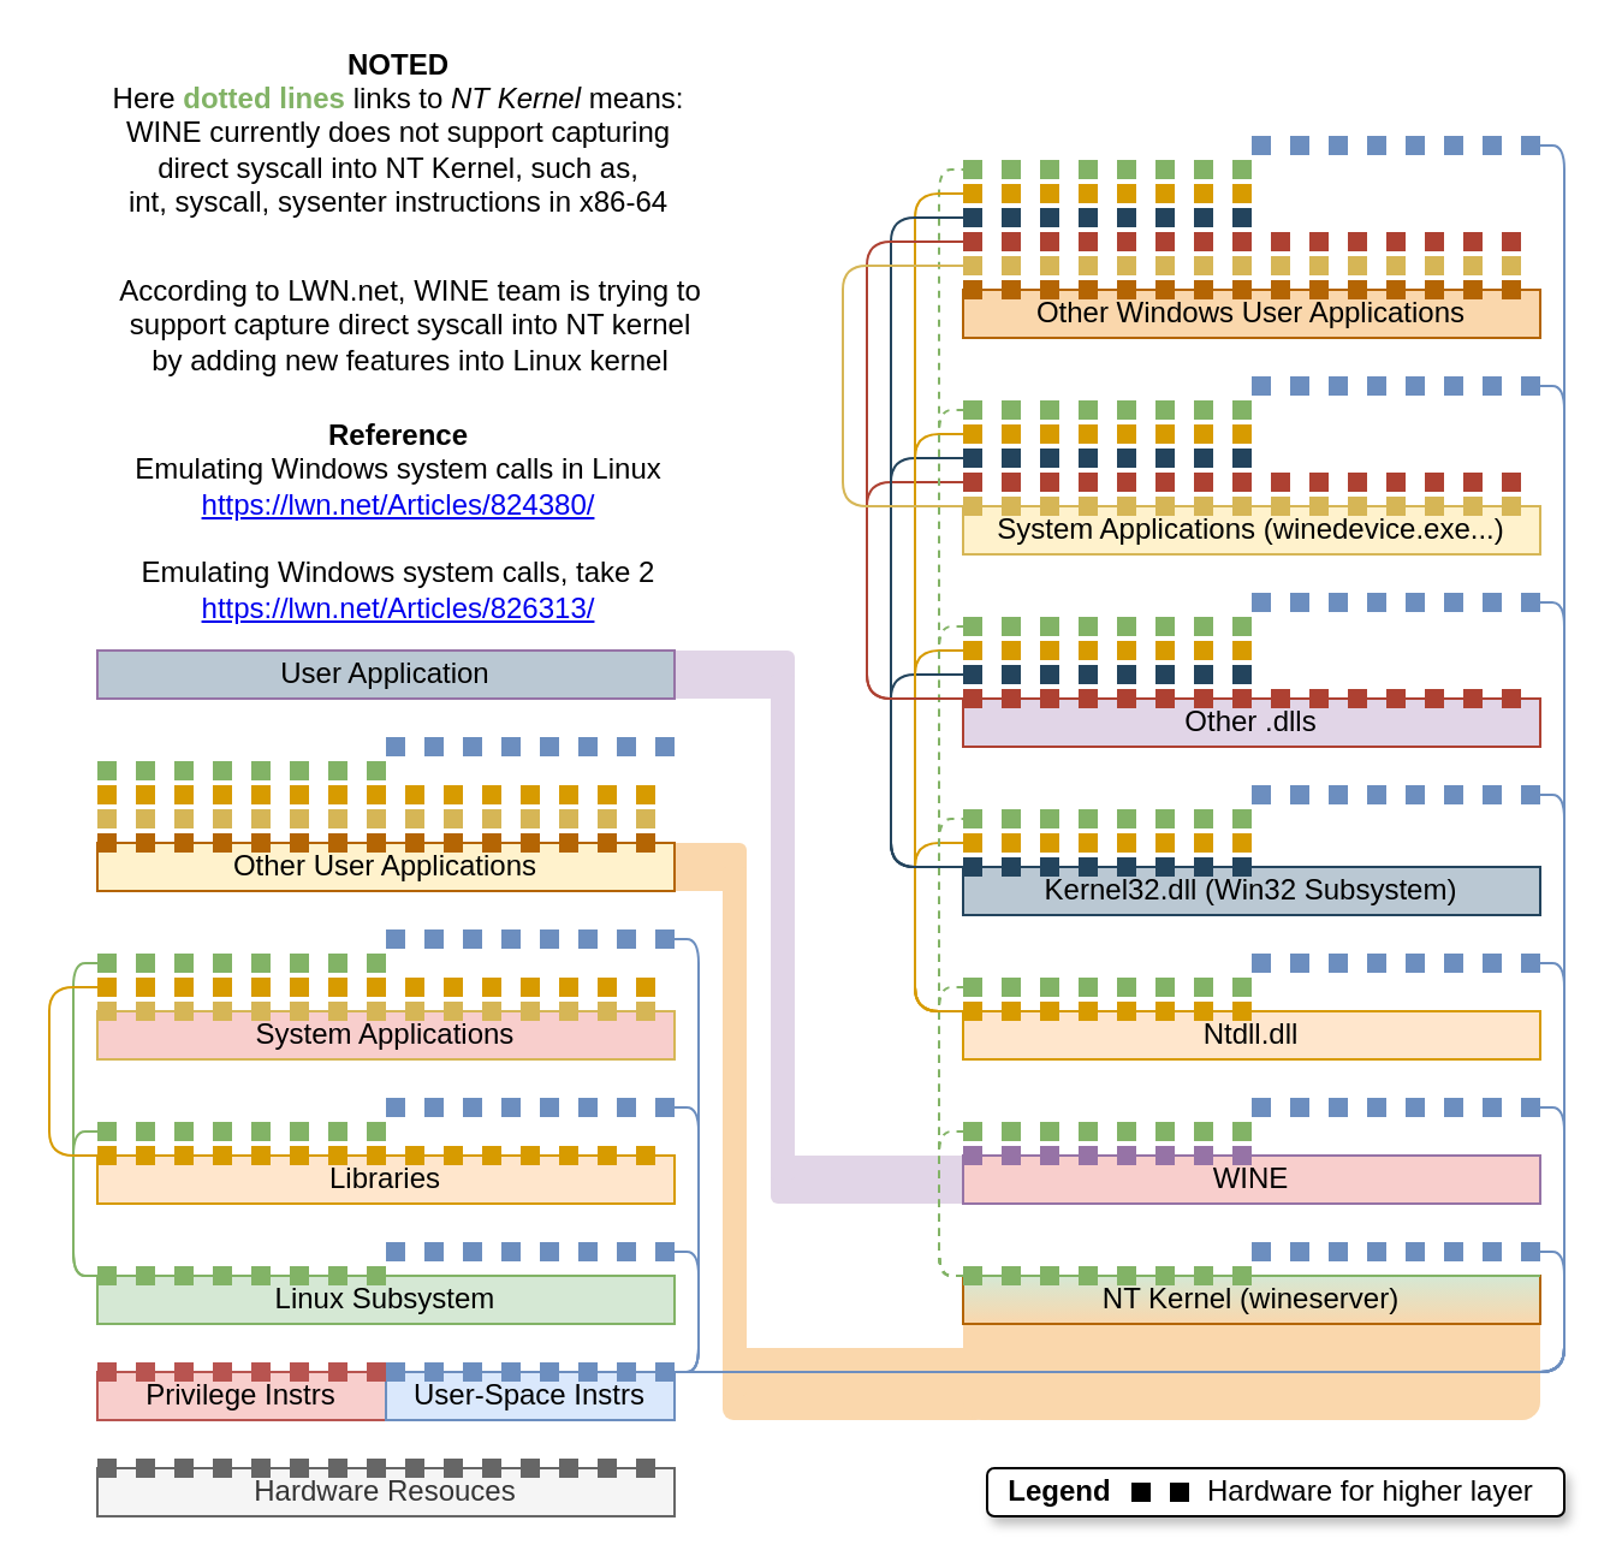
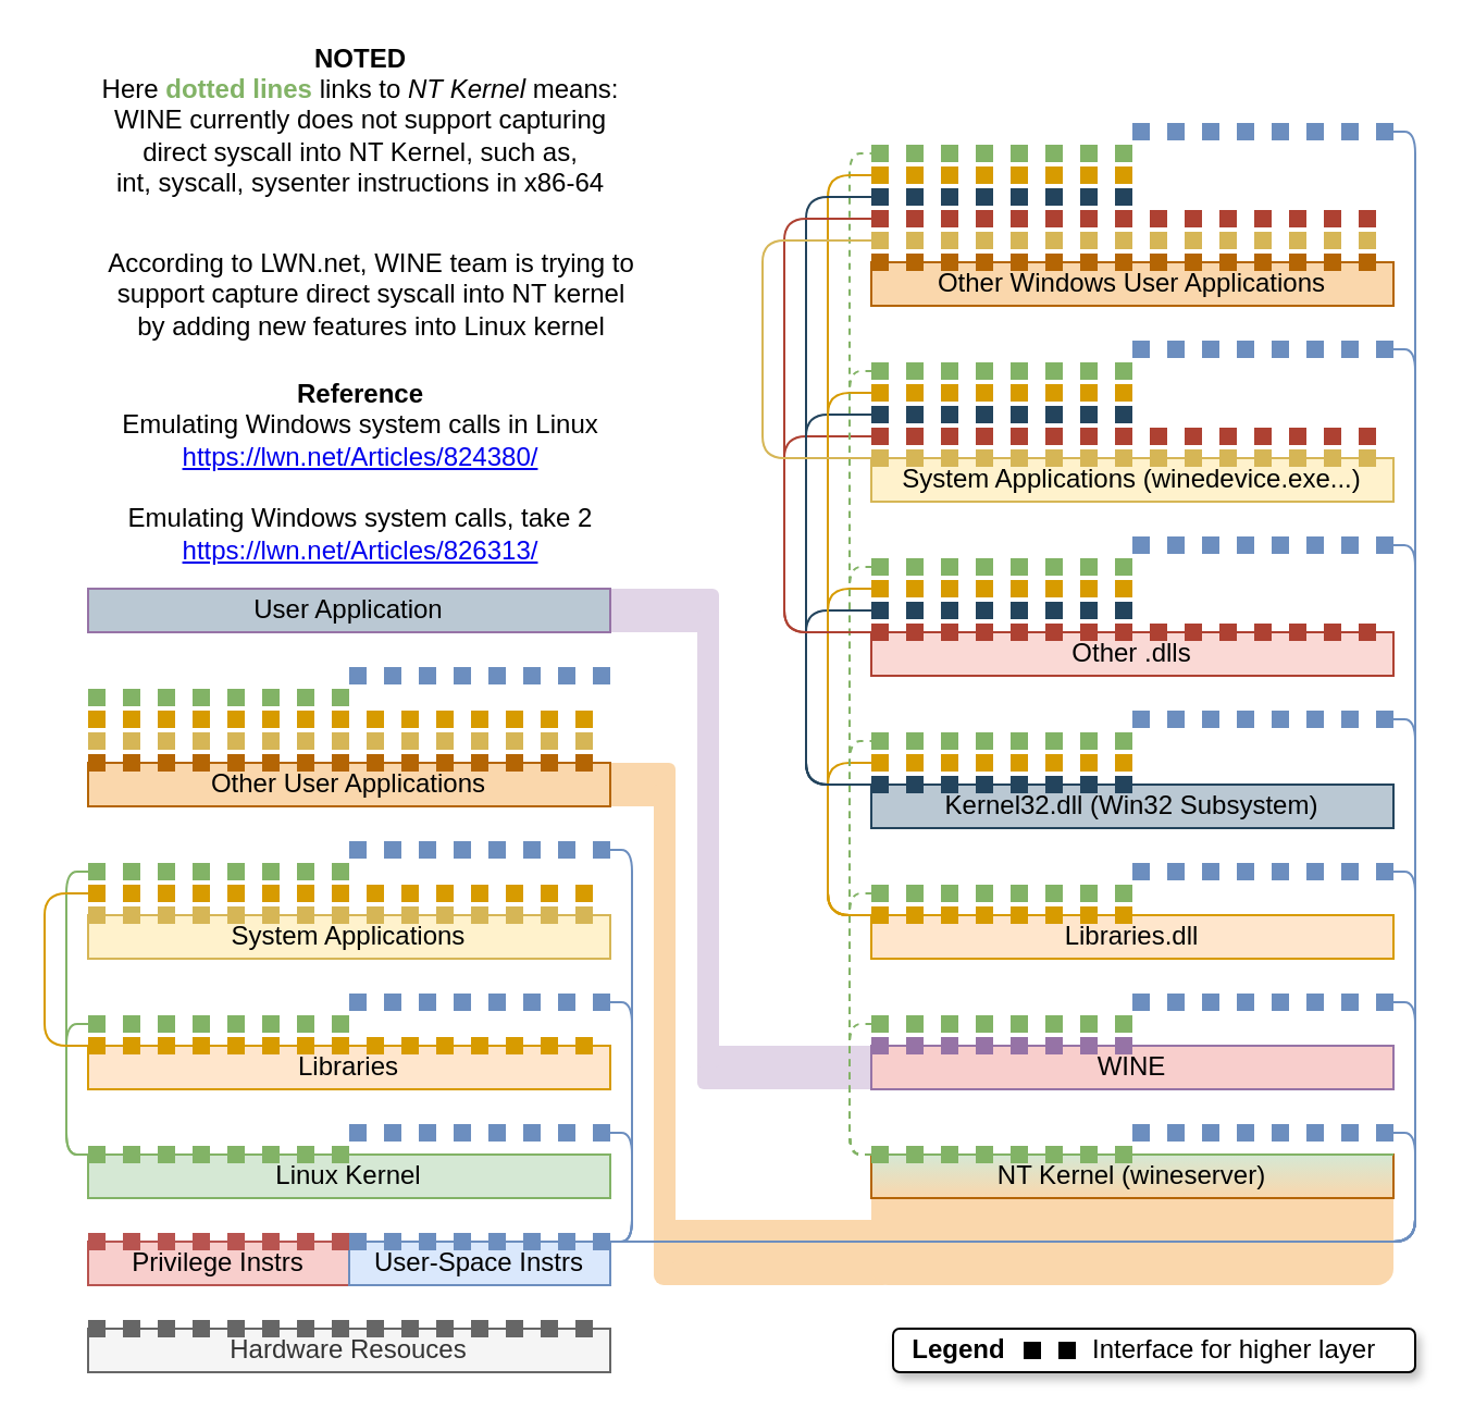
- <mxCell id="43" value="Other .dlls" style="rounded=0;whiteSpace=wrap;html=1;fillColor=#e1d5e7;strokeColor=#ae4132;" parent="1" vertex="1"><mxGeometry x="400" y="290" width="240" height="20" as="geometry" /></mxCell>
+ <mxCell id="43" value="Other .dlls" style="rounded=0;whiteSpace=wrap;html=1;fillColor=#fad9d5;strokeColor=#ae4132;" parent="1" vertex="1"><mxGeometry x="400" y="290" width="240" height="20" as="geometry" /></mxCell>
- <mxCell id="85" value="Other User Applications" style="rounded=0;whiteSpace=wrap;html=1;fillColor=#fff2cc;strokeColor=#b46504;" parent="1" vertex="1"><mxGeometry x="40" y="350" width="240" height="20" as="geometry" /></mxCell>
+ <mxCell id="85" value="Other User Applications" style="rounded=0;whiteSpace=wrap;html=1;fillColor=#fad7ac;strokeColor=#b46504;" parent="1" vertex="1"><mxGeometry x="40" y="350" width="240" height="20" as="geometry" /></mxCell>
- <mxCell id="46" value="System Applications" style="rounded=0;whiteSpace=wrap;html=1;fillColor=#f8cecc;strokeColor=#d6b656;" parent="1" vertex="1"><mxGeometry x="40" y="420" width="240" height="20" as="geometry" /></mxCell>
+ <mxCell id="46" value="System Applications" style="rounded=0;whiteSpace=wrap;html=1;fillColor=#fff2cc;strokeColor=#d6b656;" parent="1" vertex="1"><mxGeometry x="40" y="420" width="240" height="20" as="geometry" /></mxCell>
- <mxCell id="51" value="Ntdll.dll" style="rounded=0;whiteSpace=wrap;html=1;fillColor=#ffe6cc;strokeColor=#d79b00;" parent="1" vertex="1"><mxGeometry x="400" y="420" width="240" height="20" as="geometry" /></mxCell>
+ <mxCell id="51" value="Libraries.dll" style="rounded=0;whiteSpace=wrap;html=1;fillColor=#ffe6cc;strokeColor=#d79b00;" parent="1" vertex="1"><mxGeometry x="400" y="420" width="240" height="20" as="geometry" /></mxCell>
- <mxCell id="31" value="Linux Subsystem" style="rounded=0;whiteSpace=wrap;html=1;fillColor=#d5e8d4;strokeColor=#82b366;" parent="1" vertex="1"><mxGeometry x="40" y="530" width="240" height="20" as="geometry" /></mxCell>
+ <mxCell id="31" value="Linux Kernel" style="rounded=0;whiteSpace=wrap;html=1;fillColor=#d5e8d4;strokeColor=#82b366;" parent="1" vertex="1"><mxGeometry x="40" y="530" width="240" height="20" as="geometry" /></mxCell>
- <mxCell id="40" value="Hardware for higher layer" style="text;html=1;align=left;verticalAlign=middle;resizable=0;points=[];autosize=1;" parent="1" vertex="1"><mxGeometry x="500" y="610" width="150" height="20" as="geometry" /></mxCell>
+ <mxCell id="40" value="Interface for higher layer" style="text;html=1;align=left;verticalAlign=middle;resizable=0;points=[];autosize=1;" parent="1" vertex="1"><mxGeometry x="500" y="610" width="150" height="20" as="geometry" /></mxCell>
